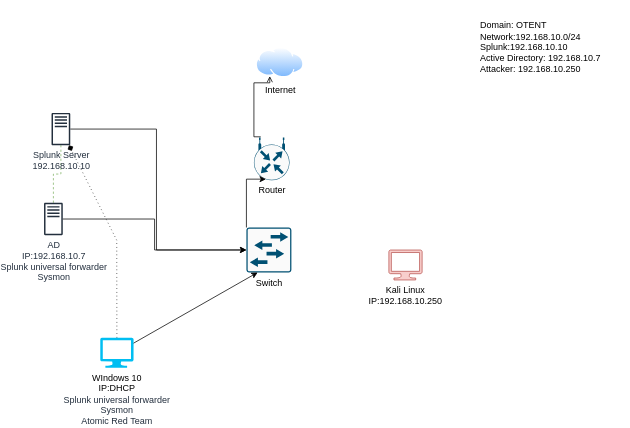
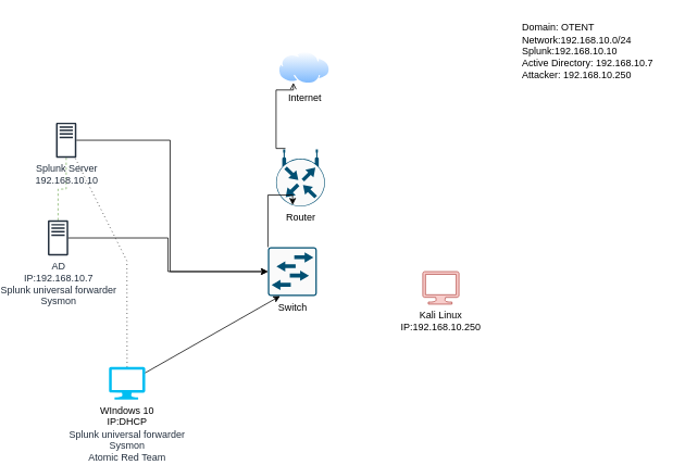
- <mxCell id="6" style="rounded=0;orthogonalLoop=1;jettySize=auto;html=1;dashed=1;dashPattern=1 4;endArrow=diamond;startFill=0;" edge="1" parent="1" source="7" target="5"><mxGeometry relative="1" as="geometry"><Array as="points"><mxPoint x="117" y="320" /></Array></mxGeometry></mxCell>
+ <mxCell id="6" style="rounded=0;orthogonalLoop=1;jettySize=auto;html=1;dashed=1;dashPattern=1 4;endArrow=none;startFill=0;" edge="1" parent="1" source="7" target="5"><mxGeometry relative="1" as="geometry"><Array as="points"><mxPoint x="117" y="320" /></Array></mxGeometry></mxCell>
- <mxCell id="15" value="Router" style="sketch=0;points=[[0.5,0,0],[1,0.5,0],[0.5,1,0],[0,0.5,0],[0.145,0.145,0],[0.856,0.145,0],[0.855,0.856,0],[0.145,0.855,0]];verticalLabelPosition=bottom;html=1;verticalAlign=top;aspect=fixed;align=center;pointerEvents=1;shape=mxgraph.cisco19.rect;prIcon=wireless_router;fillColor=#FAFAFA;strokeColor=#005073;" vertex="1" parent="1"><mxGeometry x="300" y="183" width="47.5" height="57" as="geometry" /></mxCell>
+ <mxCell id="15" value="Router" style="sketch=0;points=[[0.5,0,0],[1,0.5,0],[0.5,1,0],[0,0.5,0],[0.145,0.145,0],[0.856,0.145,0],[0.855,0.856,0],[0.145,0.855,0]];verticalLabelPosition=bottom;html=1;verticalAlign=top;aspect=fixed;align=center;pointerEvents=1;shape=mxgraph.cisco19.rect;prIcon=wireless_router;fillColor=#FAFAFA;strokeColor=#005073;" vertex="1" parent="1"><mxGeometry x="300" y="183" width="60" height="70" as="geometry" /></mxCell>
